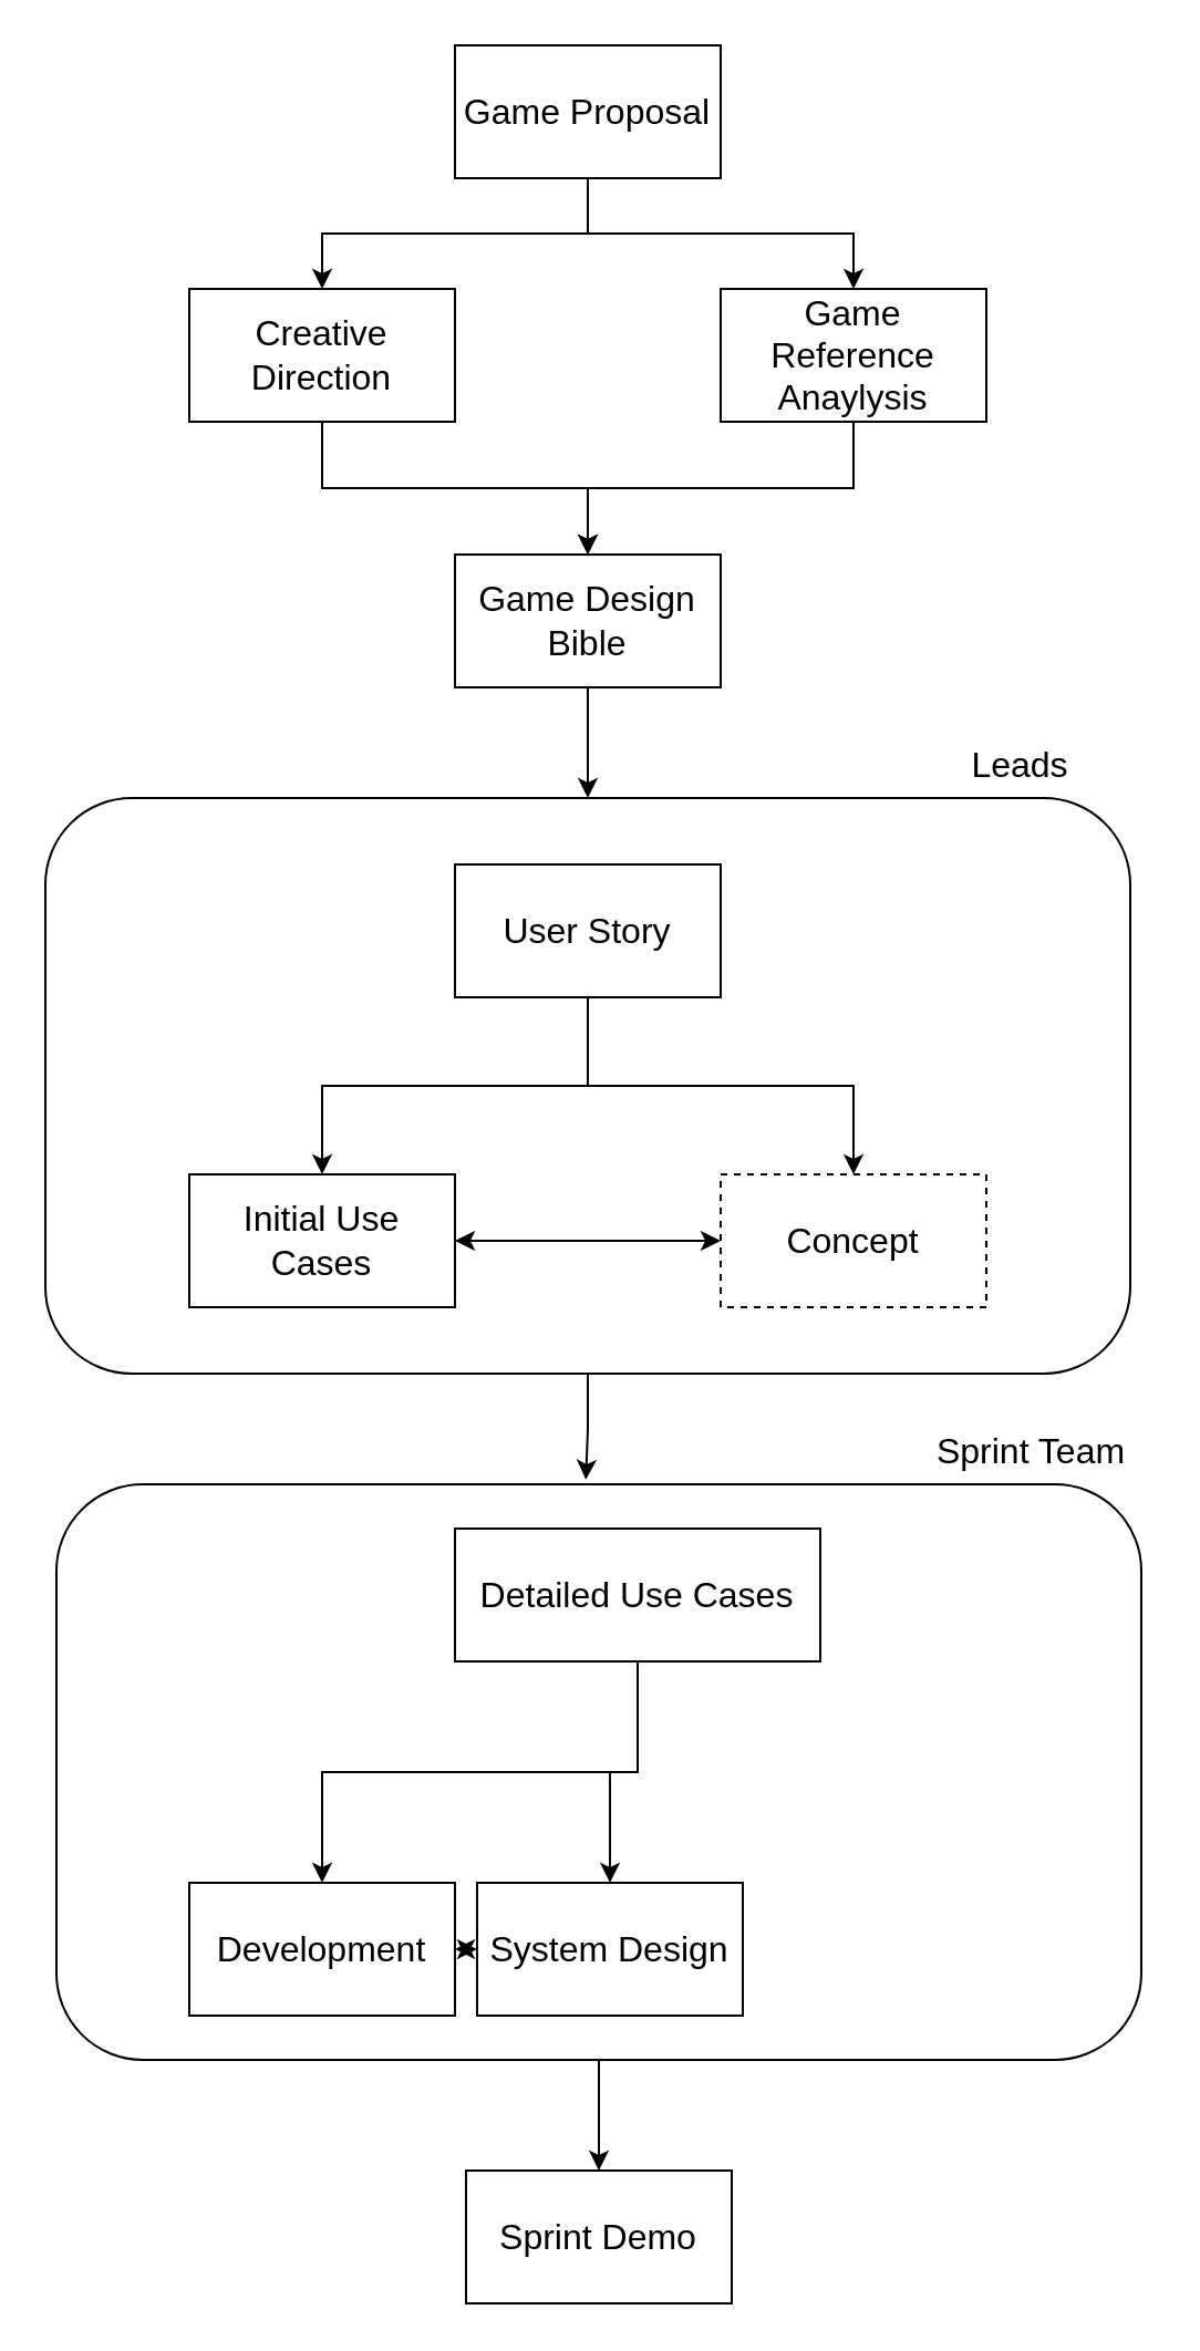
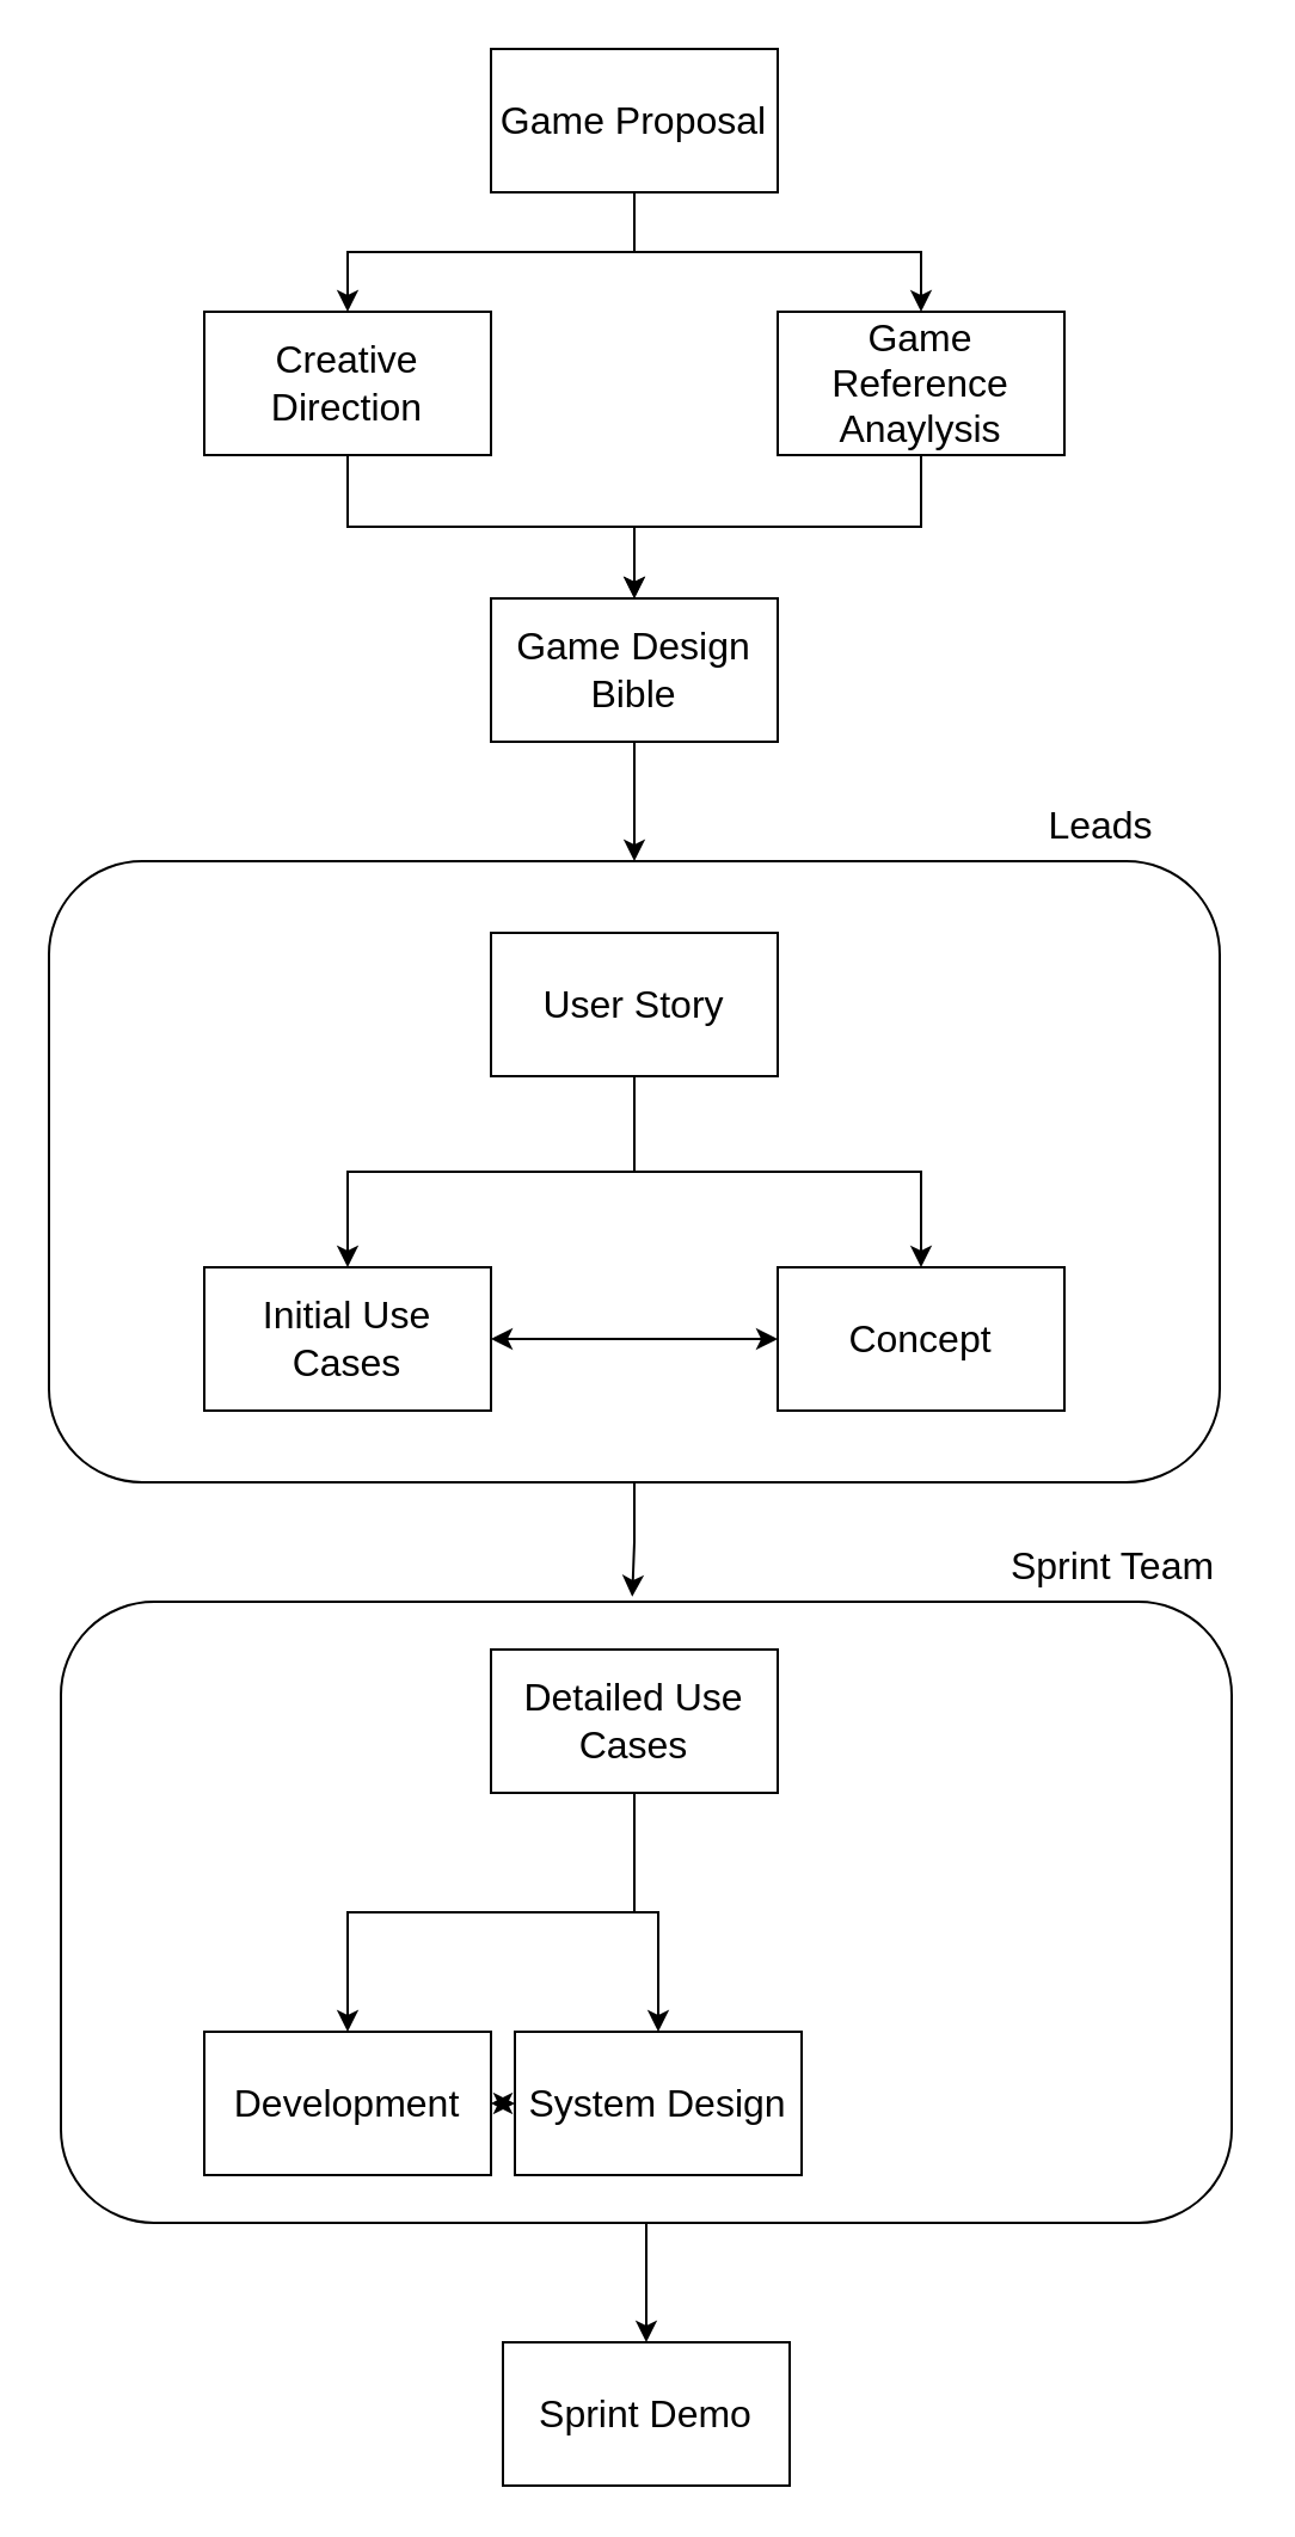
- <mxCell id="20" value="Concept" style="rounded=0;whiteSpace=wrap;html=1;fontSize=16;dashed=1;" vertex="1" parent="1"><mxGeometry x="325" y="530" width="120" height="60" as="geometry" /></mxCell>
+ <mxCell id="20" value="Concept" style="rounded=0;whiteSpace=wrap;html=1;fontSize=16;" vertex="1" parent="1"><mxGeometry x="325" y="530" width="120" height="60" as="geometry" /></mxCell>
- <mxCell id="23" value="Detailed Use Cases" style="rounded=0;whiteSpace=wrap;html=1;fontSize=16;" vertex="1" parent="1"><mxGeometry x="205" y="690" width="165" height="60" as="geometry" /></mxCell>
+ <mxCell id="23" value="Detailed Use Cases" style="rounded=0;whiteSpace=wrap;html=1;fontSize=16;" vertex="1" parent="1"><mxGeometry x="205" y="690" width="120" height="60" as="geometry" /></mxCell>
